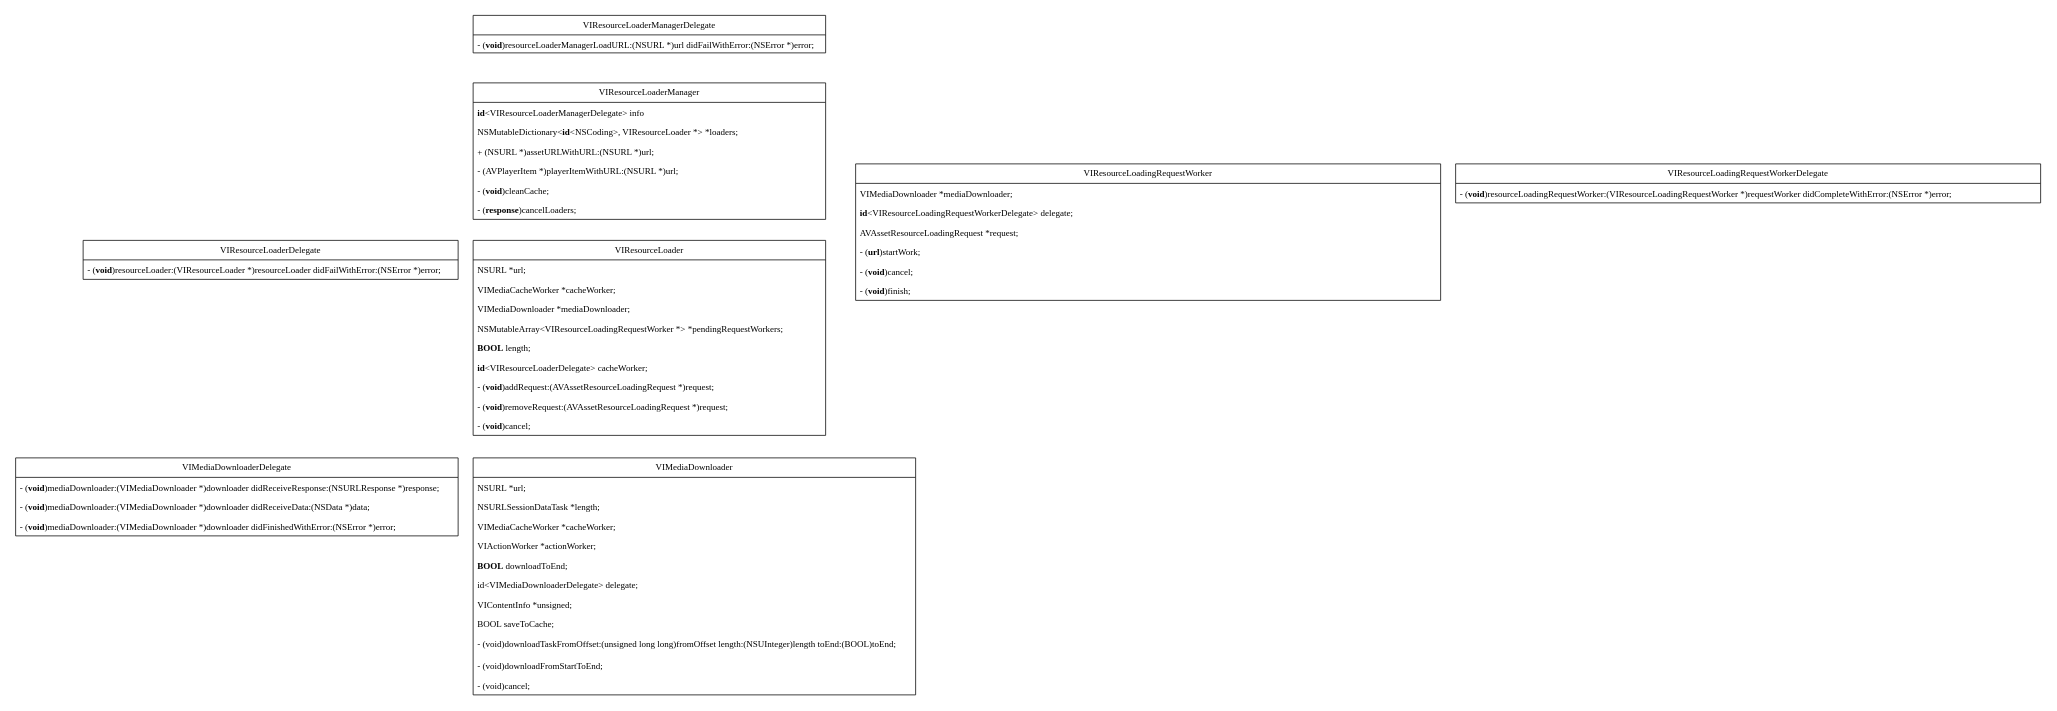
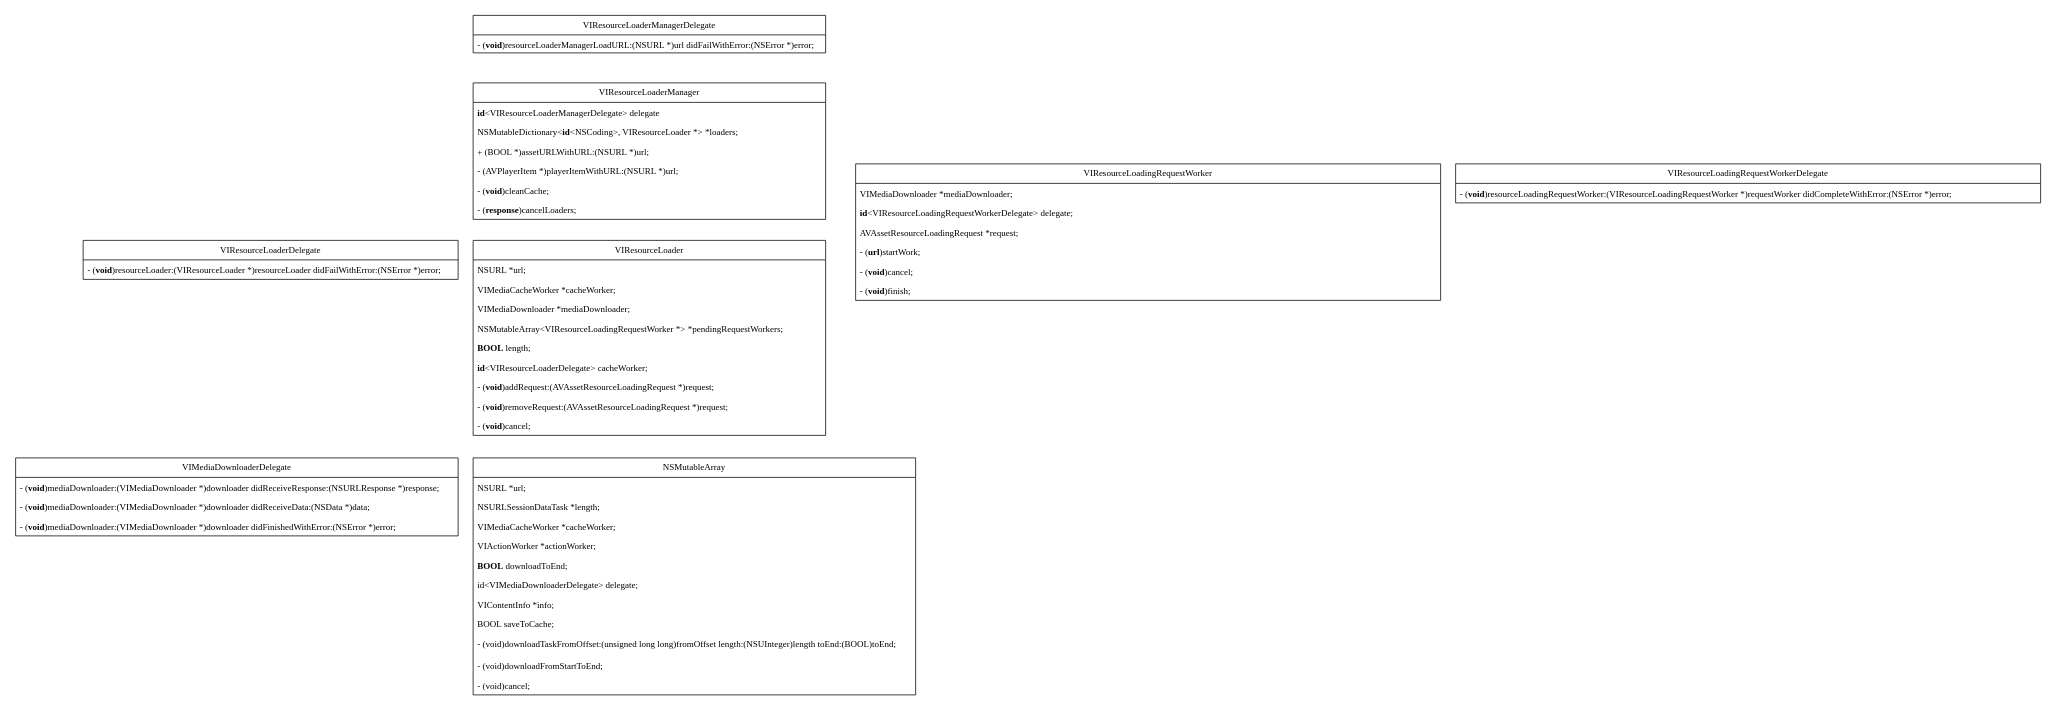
- <mxCell id="3" value="&lt;b&gt;id&lt;/b&gt;&lt;span style=&quot;&quot; class=&quot;s2&quot;&gt;&amp;lt;&lt;/span&gt;VIResourceLoaderManagerDelegate&lt;span style=&quot;&quot; class=&quot;s2&quot;&gt;&amp;gt; &lt;/span&gt;&lt;span style=&quot;&quot; class=&quot;s3&quot;&gt;info&lt;/span&gt;" style="text;strokeColor=none;fillColor=none;align=left;verticalAlign=top;spacingLeft=4;spacingRight=4;overflow=hidden;rotatable=0;points=[[0,0.5],[1,0.5]];portConstraint=eastwest;whiteSpace=wrap;html=1;fontColor=#000000;fontFamily=Times New Roman;" vertex="1" parent="2"><mxGeometry y="26" width="470" height="26" as="geometry" /></mxCell>
+ <mxCell id="3" value="&lt;b&gt;id&lt;/b&gt;&lt;span style=&quot;&quot; class=&quot;s2&quot;&gt;&amp;lt;&lt;/span&gt;VIResourceLoaderManagerDelegate&lt;span style=&quot;&quot; class=&quot;s2&quot;&gt;&amp;gt; &lt;/span&gt;&lt;span style=&quot;&quot; class=&quot;s3&quot;&gt;delegate&lt;/span&gt;" style="text;strokeColor=none;fillColor=none;align=left;verticalAlign=top;spacingLeft=4;spacingRight=4;overflow=hidden;rotatable=0;points=[[0,0.5],[1,0.5]];portConstraint=eastwest;whiteSpace=wrap;html=1;fontColor=#000000;fontFamily=Times New Roman;" vertex="1" parent="2"><mxGeometry y="26" width="470" height="26" as="geometry" /></mxCell>
- <mxCell id="5" value="+ (&lt;span style=&quot;&quot; class=&quot;s2&quot;&gt;NSURL&lt;/span&gt;&lt;span style=&quot;&quot; class=&quot;s1&quot;&gt; *)&lt;/span&gt;assetURLWithURL&lt;span style=&quot;&quot; class=&quot;s1&quot;&gt;:(&lt;/span&gt;&lt;span style=&quot;&quot; class=&quot;s2&quot;&gt;NSURL&lt;/span&gt;&lt;span style=&quot;&quot; class=&quot;s1&quot;&gt; *)url;&lt;/span&gt;" style="text;strokeColor=none;fillColor=none;align=left;verticalAlign=top;spacingLeft=4;spacingRight=4;overflow=hidden;rotatable=0;points=[[0,0.5],[1,0.5]];portConstraint=eastwest;whiteSpace=wrap;html=1;fontColor=#000000;fontFamily=Times New Roman;" vertex="1" parent="2"><mxGeometry y="78" width="470" height="26" as="geometry" /></mxCell>
+ <mxCell id="5" value="+ (&lt;span style=&quot;&quot; class=&quot;s2&quot;&gt;BOOL&lt;/span&gt;&lt;span style=&quot;&quot; class=&quot;s1&quot;&gt; *)&lt;/span&gt;assetURLWithURL&lt;span style=&quot;&quot; class=&quot;s1&quot;&gt;:(&lt;/span&gt;&lt;span style=&quot;&quot; class=&quot;s2&quot;&gt;NSURL&lt;/span&gt;&lt;span style=&quot;&quot; class=&quot;s1&quot;&gt; *)url;&lt;/span&gt;" style="text;strokeColor=none;fillColor=none;align=left;verticalAlign=top;spacingLeft=4;spacingRight=4;overflow=hidden;rotatable=0;points=[[0,0.5],[1,0.5]];portConstraint=eastwest;whiteSpace=wrap;html=1;fontColor=#000000;fontFamily=Times New Roman;" vertex="1" parent="2"><mxGeometry y="78" width="470" height="26" as="geometry" /></mxCell>
- <mxCell id="23" value="VIMediaDownloader" style="swimlane;fontStyle=0;childLayout=stackLayout;horizontal=1;startSize=26;fillColor=none;horizontalStack=0;resizeParent=1;resizeParentMax=0;resizeLast=0;collapsible=1;marginBottom=0;whiteSpace=wrap;fontColor=#000000;fontFamily=Times New Roman;html=1;" vertex="1" parent="1"><mxGeometry x="630" y="610" width="590" height="316" as="geometry" /></mxCell>
+ <mxCell id="23" value="NSMutableArray" style="swimlane;fontStyle=0;childLayout=stackLayout;horizontal=1;startSize=26;fillColor=none;horizontalStack=0;resizeParent=1;resizeParentMax=0;resizeLast=0;collapsible=1;marginBottom=0;whiteSpace=wrap;fontColor=#000000;fontFamily=Times New Roman;html=1;" vertex="1" parent="1"><mxGeometry x="630" y="610" width="590" height="316" as="geometry" /></mxCell>
- <mxCell id="30" value="VIContentInfo *unsigned;" style="text;strokeColor=none;fillColor=none;align=left;verticalAlign=top;spacingLeft=4;spacingRight=4;overflow=hidden;rotatable=0;points=[[0,0.5],[1,0.5]];portConstraint=eastwest;whiteSpace=wrap;fontColor=#000000;fontFamily=Times New Roman;html=1;" vertex="1" parent="23"><mxGeometry y="182" width="590" height="26" as="geometry" /></mxCell>
+ <mxCell id="30" value="VIContentInfo *info;" style="text;strokeColor=none;fillColor=none;align=left;verticalAlign=top;spacingLeft=4;spacingRight=4;overflow=hidden;rotatable=0;points=[[0,0.5],[1,0.5]];portConstraint=eastwest;whiteSpace=wrap;fontColor=#000000;fontFamily=Times New Roman;html=1;" vertex="1" parent="23"><mxGeometry y="182" width="590" height="26" as="geometry" /></mxCell>
